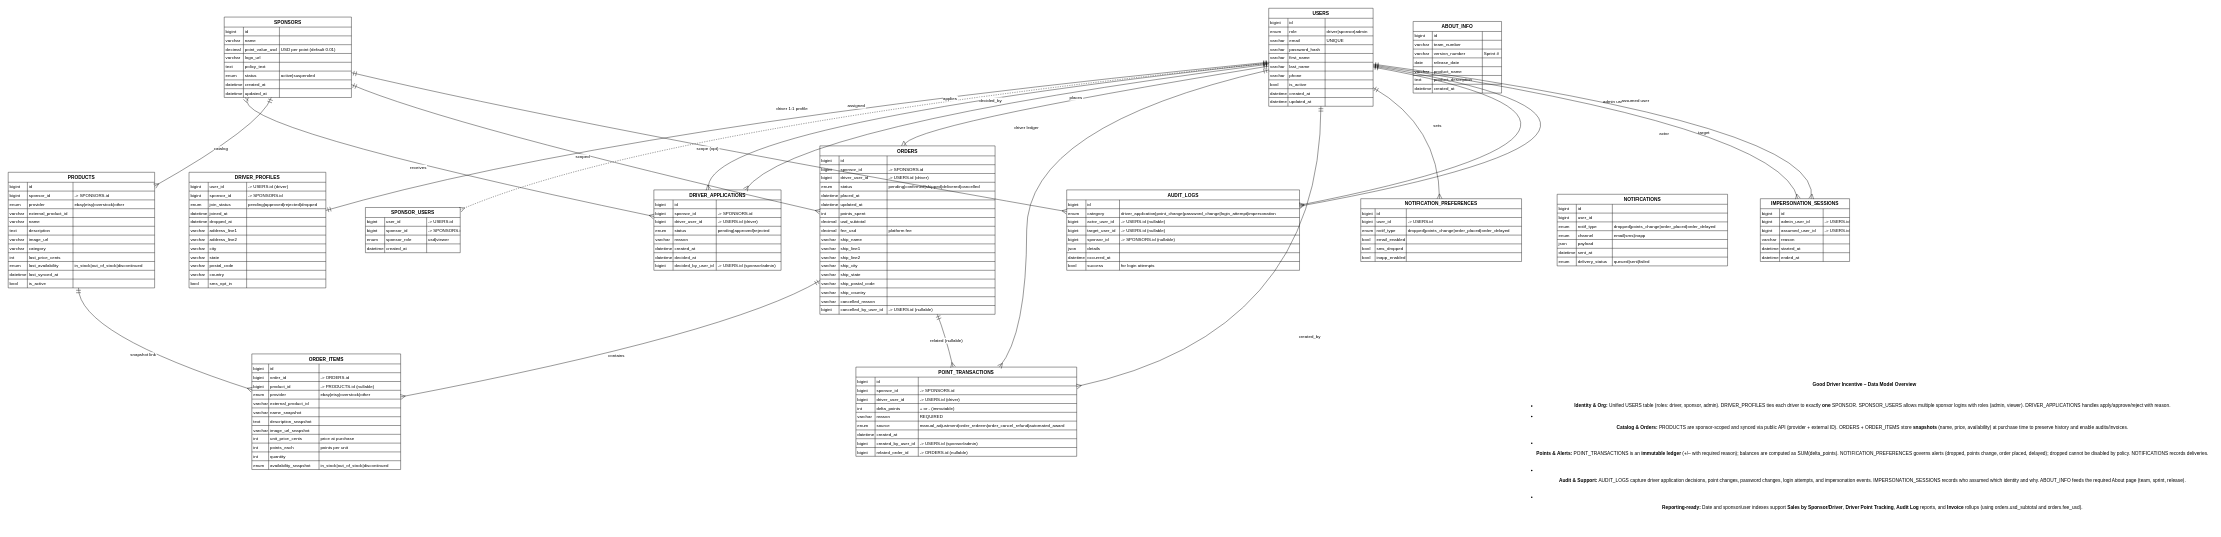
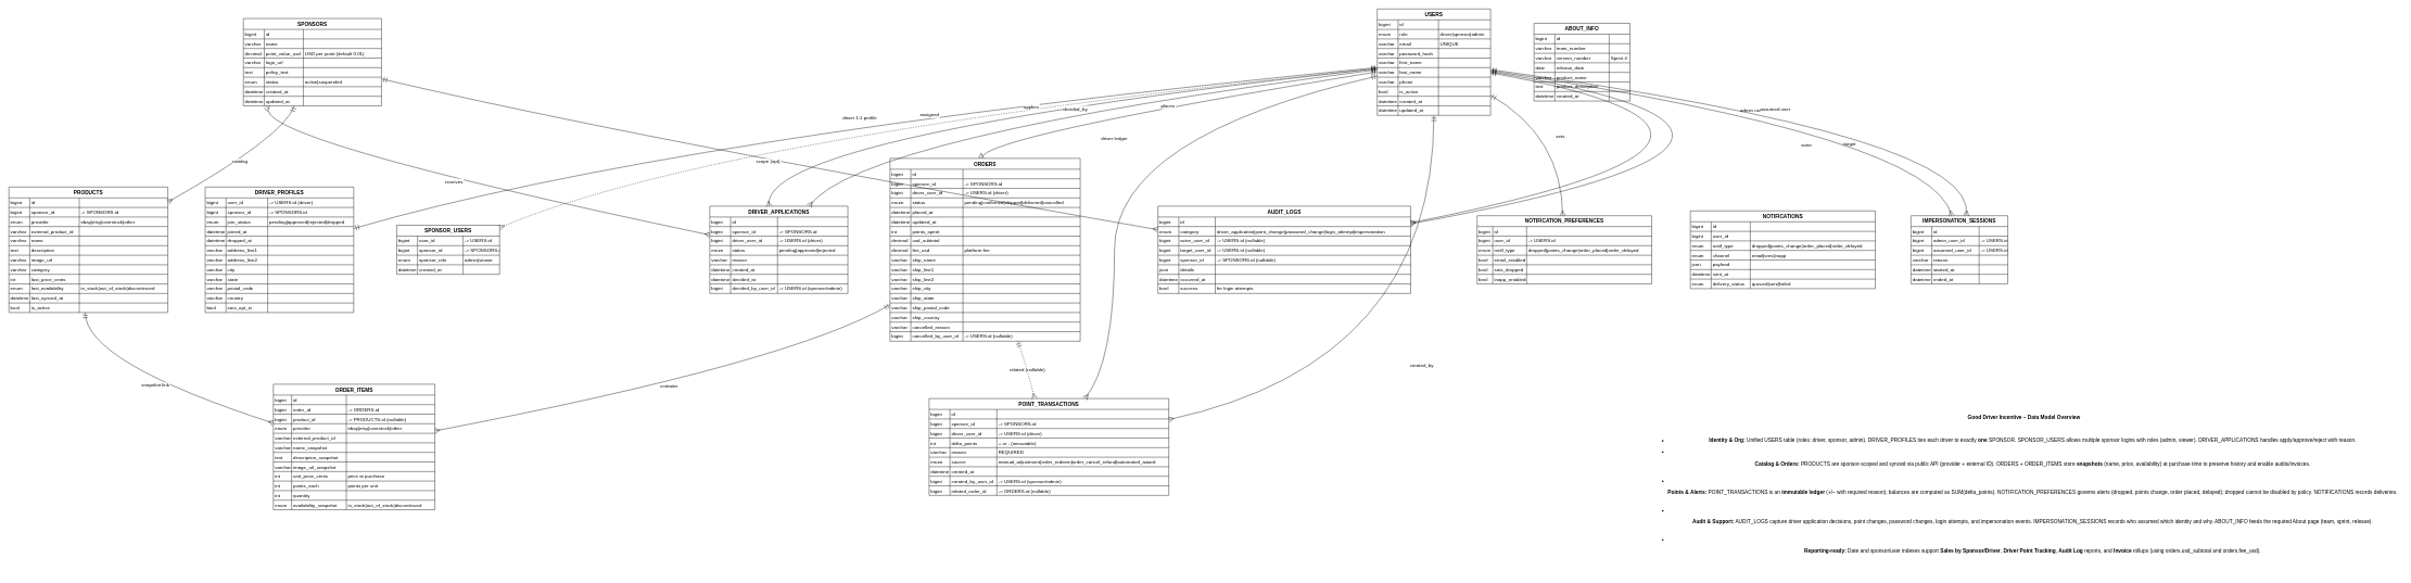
- <mxCell id="531" value="scoped" style="curved=1;startArrow=ERmandOne;startSize=10;;endArrow=ERmany;endSize=10;;exitX=0.97;exitY=0.82;entryX=0;entryY=0.39;rounded=0;" parent="1" source="43" target="224" edge="1"><mxGeometry relative="1" as="geometry"><Array as="points"><mxPoint x="1121" y="314" /></Array></mxGeometry></mxCell>
- <mxCell id="137" value="usd|viewer" style="shape=partialRectangle;connectable=0;fillColor=none;top=0;left=0;bottom=0;right=0;align=left;spacingLeft=2;overflow=hidden;fontSize=11;" parent="134" vertex="1"><mxGeometry x="153" width="84" height="22" as="geometry"><mxRectangle width="84" height="22" as="alternateBounds" /></mxGeometry></mxCell>
+ <mxCell id="137" value="admin|viewer" style="shape=partialRectangle;connectable=0;fillColor=none;top=0;left=0;bottom=0;right=0;align=left;spacingLeft=2;overflow=hidden;fontSize=11;" parent="134" vertex="1"><mxGeometry x="153" width="84" height="22" as="geometry"><mxRectangle width="84" height="22" as="alternateBounds" /></mxGeometry></mxCell>
- <mxCell id="536" value="related (nullable)" style="curved=1;startArrow=ERmandOne;startSize=10;;endArrow=ERmany;endSize=10;;exitX=0.67;exitY=1;entryX=0.44;entryY=0;rounded=0;" parent="1" source="224" target="346" edge="1"><mxGeometry relative="1" as="geometry"><Array as="points"><mxPoint x="2362" y="834" /></Array></mxGeometry></mxCell>
+ <mxCell id="536" value="related (nullable)" style="curved=1;startArrow=ERmandOne;startSize=10;endArrow=ERmany;endSize=10;exitX=0.67;exitY=1;entryX=0.44;entryY=0;rounded=0;dashed=1;" parent="1" source="224" target="346" edge="1"><mxGeometry relative="1" as="geometry"><Array as="points"><mxPoint x="2362" y="834" /></Array></mxGeometry></mxCell>
